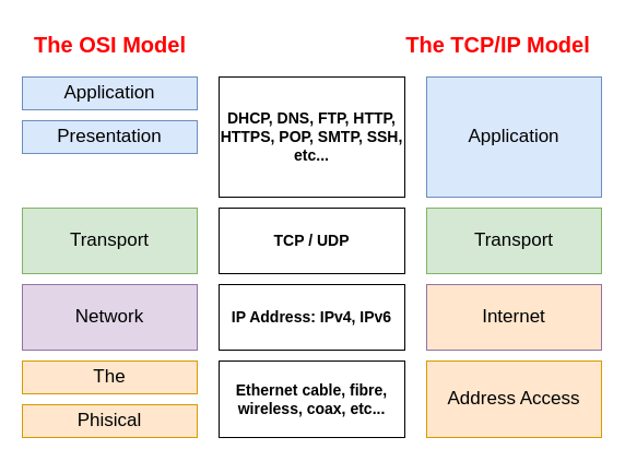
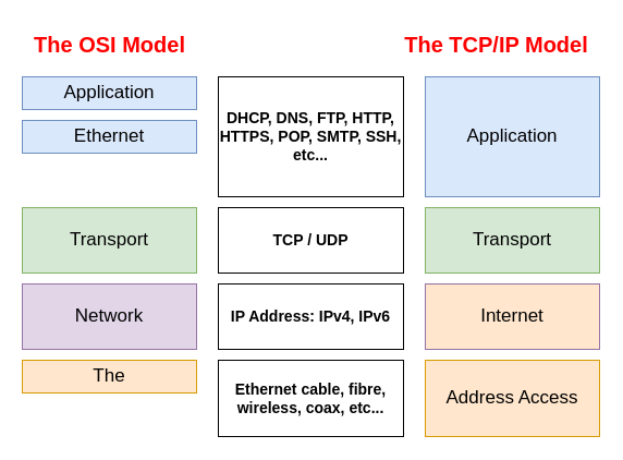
- <mxCell id="9" value="Presentation" style="rounded=0;whiteSpace=wrap;html=1;fillColor=#dae8fc;strokeColor=#6c8ebf;fontSize=17;" vertex="1" parent="1"><mxGeometry x="20" y="110" width="160" height="30" as="geometry" /></mxCell>
+ <mxCell id="9" value="Ethernet" style="rounded=0;whiteSpace=wrap;html=1;fillColor=#dae8fc;strokeColor=#6c8ebf;fontSize=17;" vertex="1" parent="1"><mxGeometry x="20" y="110" width="160" height="30" as="geometry" /></mxCell>
- <mxCell id="11" value="Phisical" style="rounded=0;whiteSpace=wrap;html=1;fillColor=#ffe6cc;strokeColor=#d79b00;fontSize=17;" vertex="1" parent="1"><mxGeometry x="20" y="370" width="160" height="30" as="geometry" /></mxCell>
